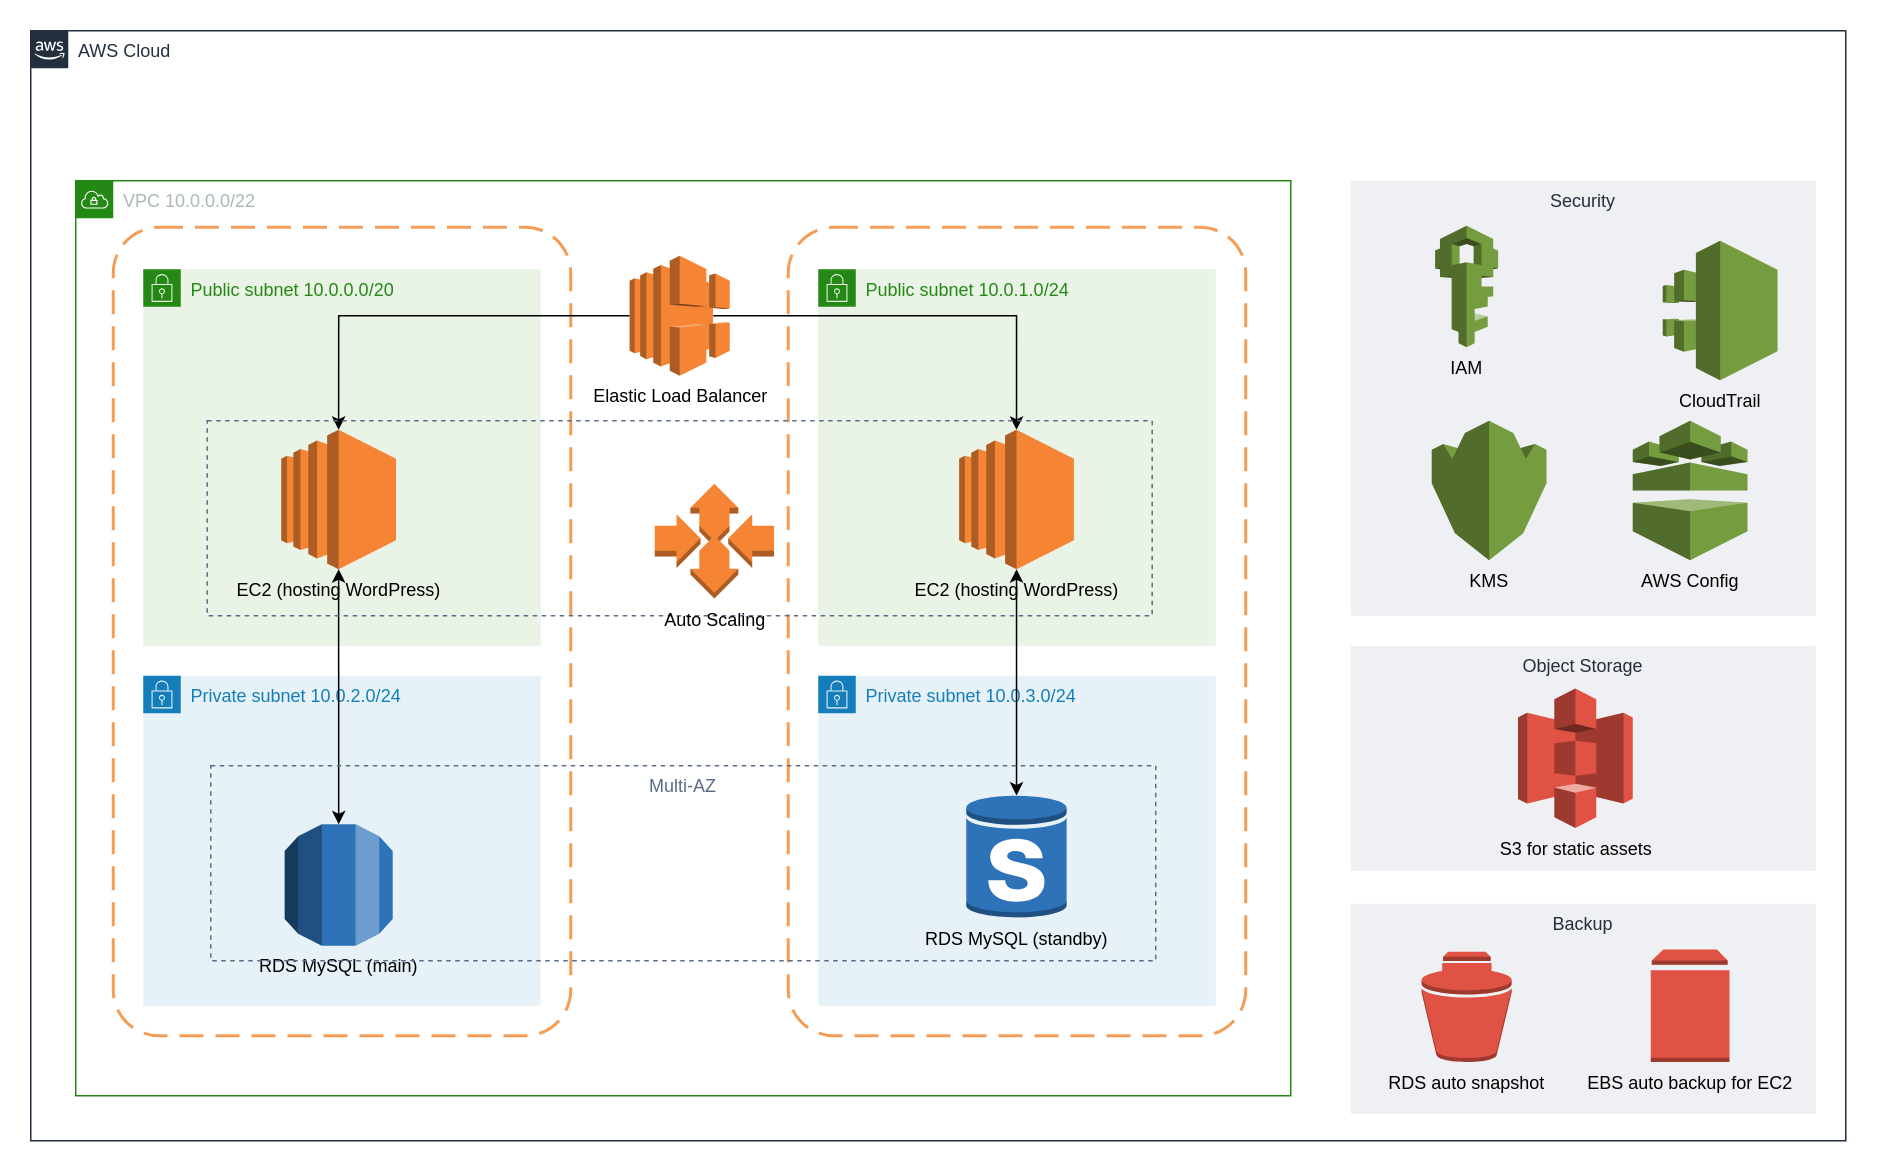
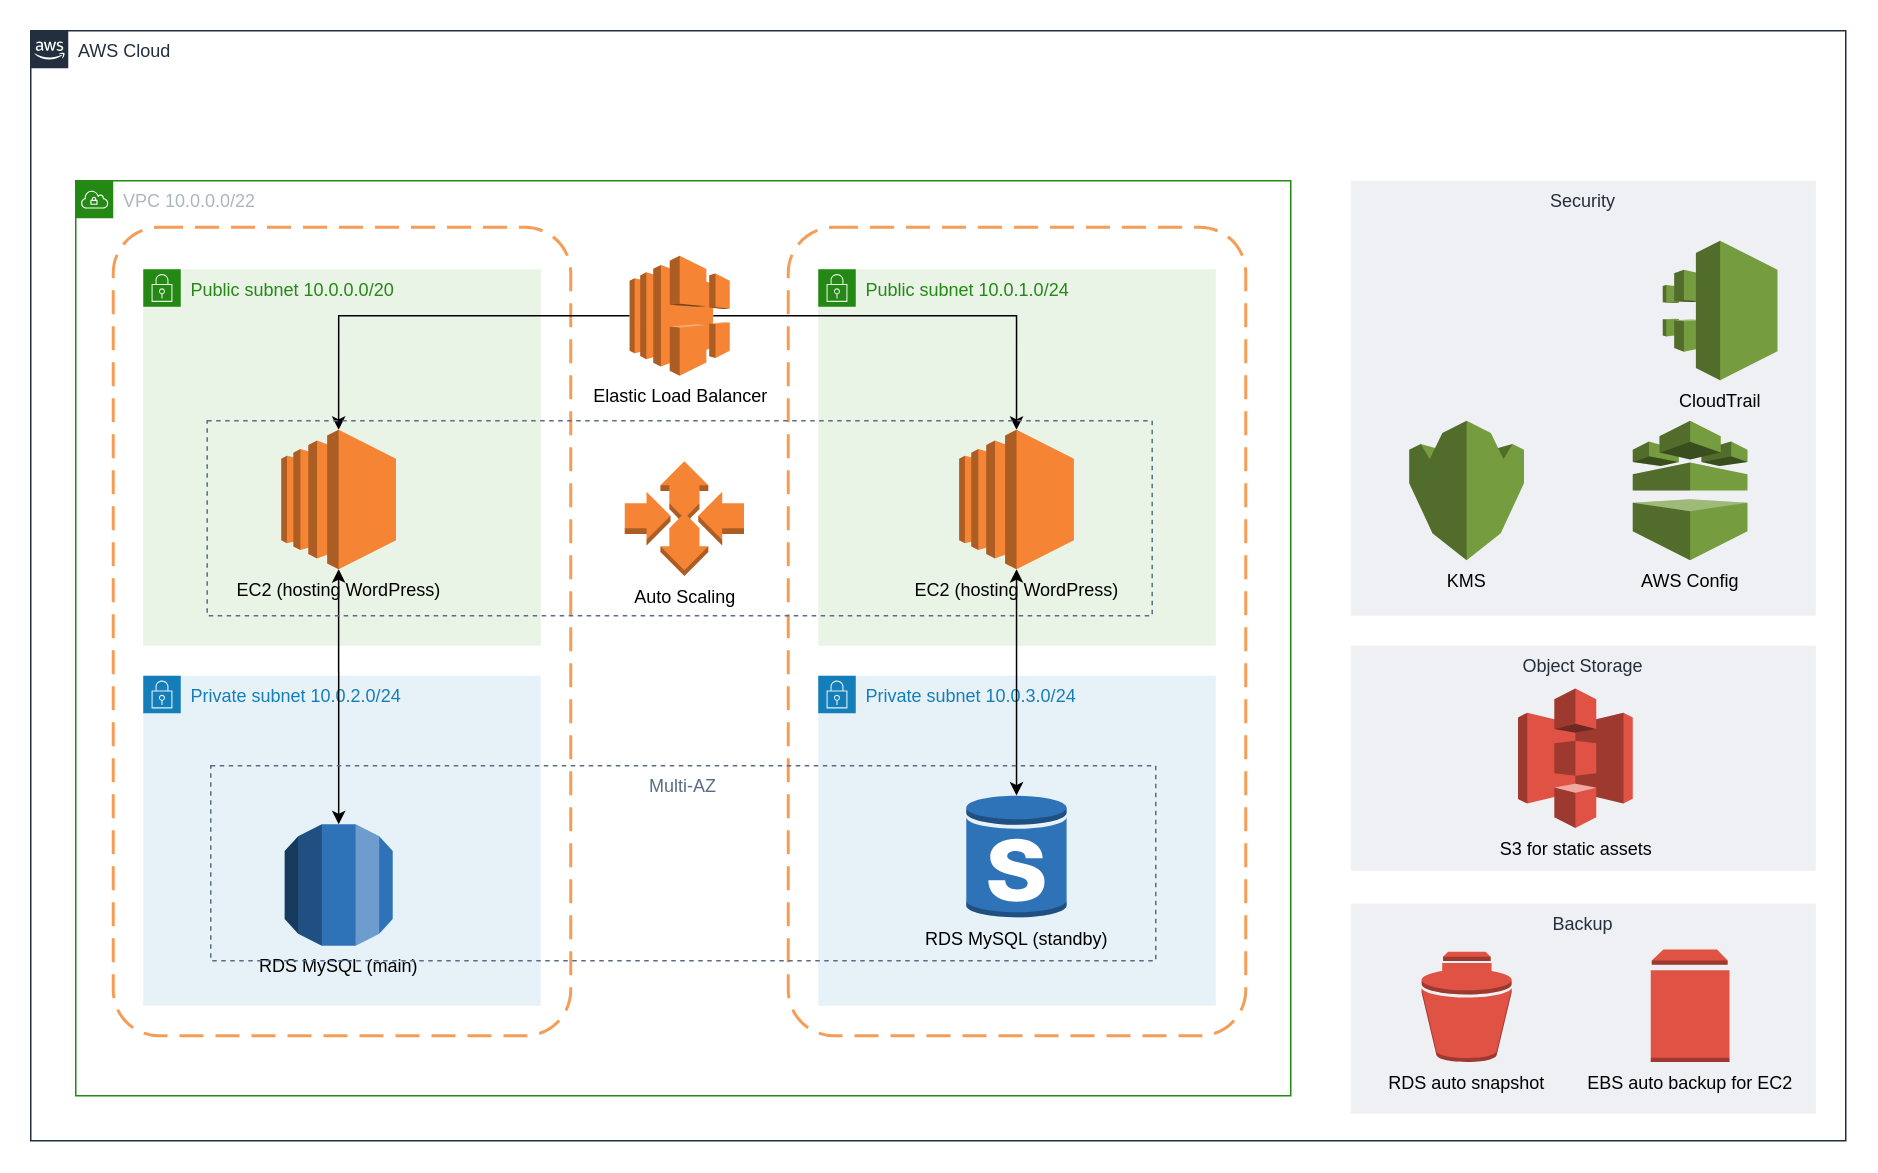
- <mxCell id="26" value="IAM" style="outlineConnect=0;dashed=0;verticalLabelPosition=bottom;verticalAlign=top;align=center;html=1;shape=mxgraph.aws3.iam;fillColor=#759C3E;gradientColor=none;shadow=0;" vertex="1" parent="1"><mxGeometry x="956.25" y="150" width="42" height="81" as="geometry" /></mxCell>
- <mxCell id="27" value="KMS" style="outlineConnect=0;dashed=0;verticalLabelPosition=bottom;verticalAlign=top;align=center;html=1;shape=mxgraph.aws3.kms;fillColor=#759C3E;gradientColor=none;shadow=0;" vertex="1" parent="1"><mxGeometry x="954" y="280" width="76.5" height="93" as="geometry" /></mxCell>
+ <mxCell id="27" value="KMS" style="outlineConnect=0;dashed=0;verticalLabelPosition=bottom;verticalAlign=top;align=center;html=1;shape=mxgraph.aws3.kms;fillColor=#759C3E;gradientColor=none;shadow=0;" vertex="1" parent="1"><mxGeometry x="939" y="280" width="76.5" height="93" as="geometry" /></mxCell>
- <mxCell id="21" value="Auto Scaling" style="outlineConnect=0;dashed=0;verticalLabelPosition=bottom;verticalAlign=top;align=center;html=1;shape=mxgraph.aws3.auto_scaling;fillColor=#F58534;gradientColor=none;shadow=0;" vertex="1" parent="3"><mxGeometry x="386" y="202" width="79.5" height="76.5" as="geometry" /></mxCell>
+ <mxCell id="21" value="Auto Scaling" style="outlineConnect=0;dashed=0;verticalLabelPosition=bottom;verticalAlign=top;align=center;html=1;shape=mxgraph.aws3.auto_scaling;fillColor=#F58534;gradientColor=none;shadow=0;" vertex="1" parent="3"><mxGeometry x="366" y="187" width="79.5" height="76.5" as="geometry" /></mxCell>
